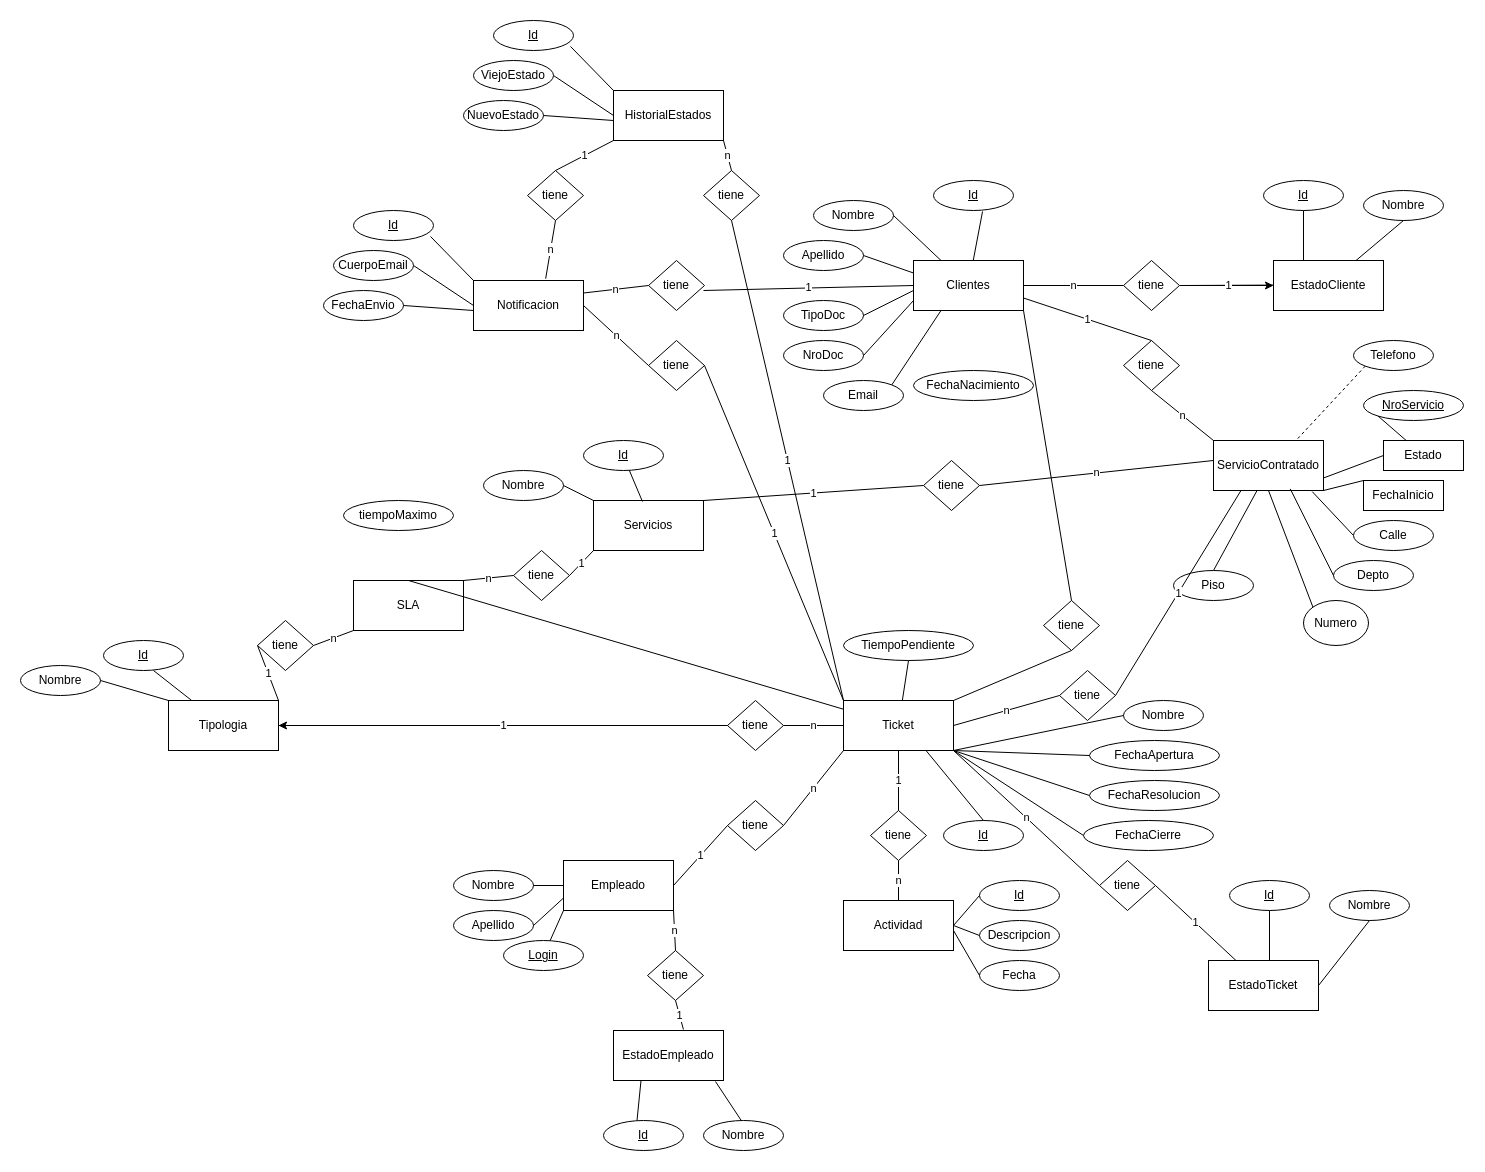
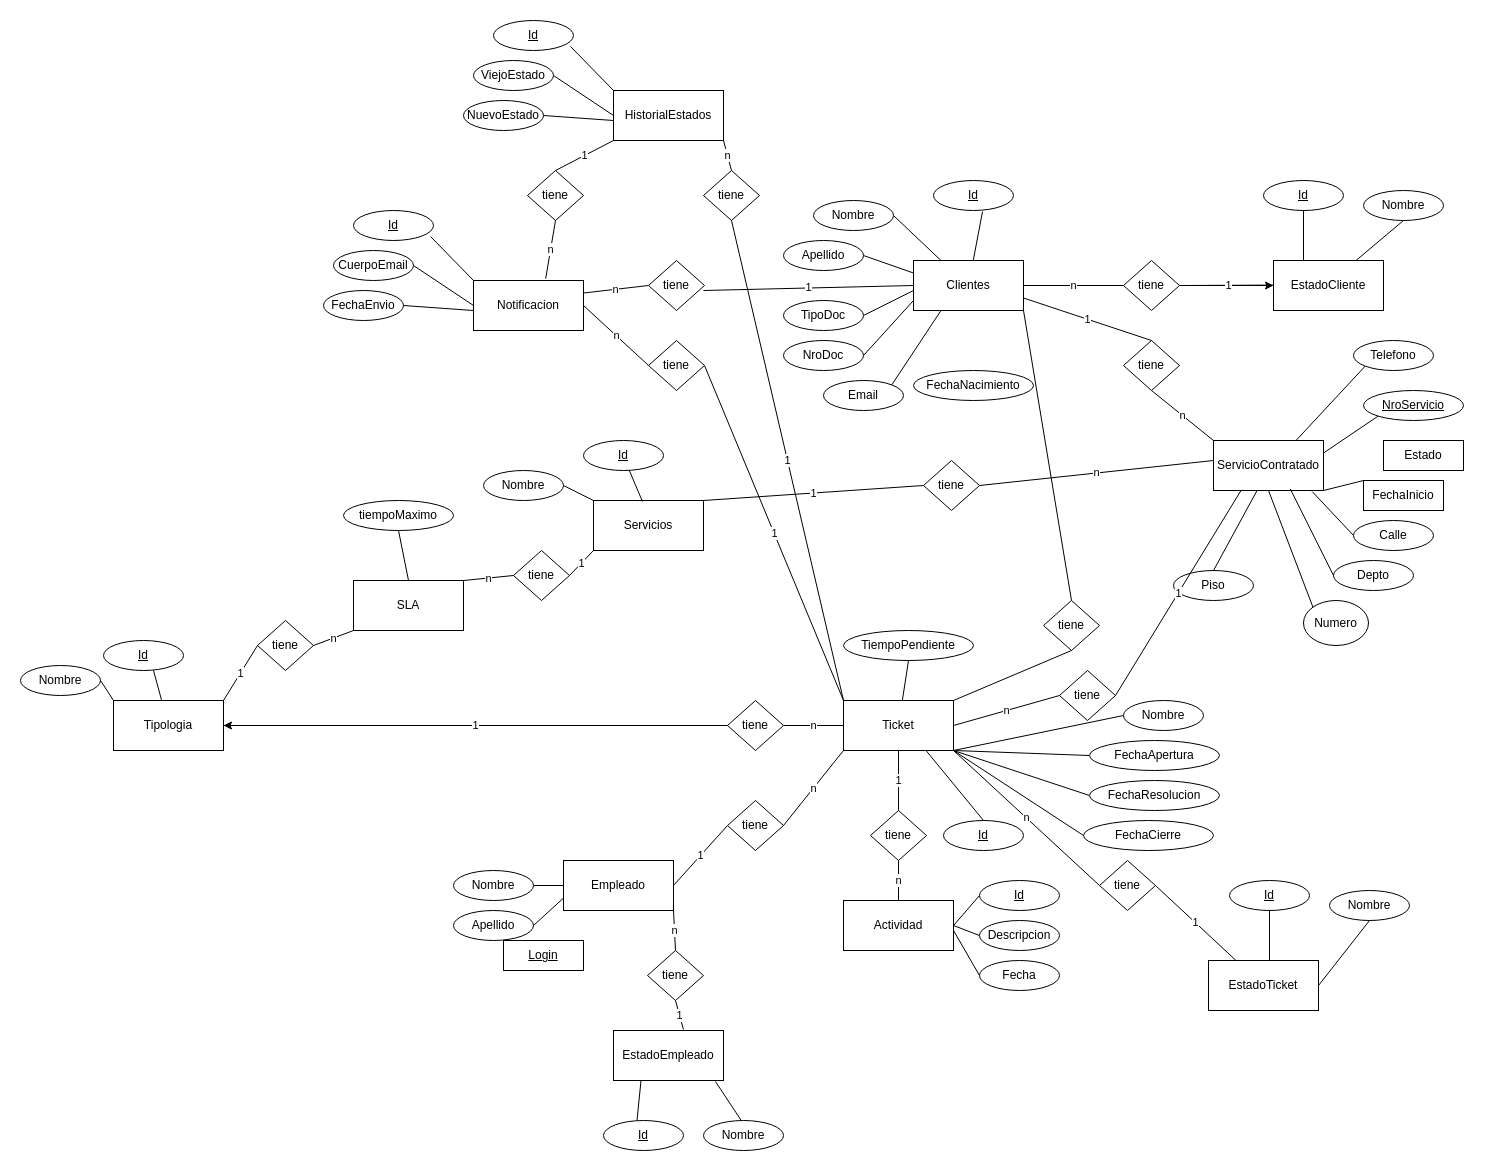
- <mxCell id="75" value="" style="endArrow=none;html=1;rounded=0;exitX=0;exitY=1;exitDx=0;exitDy=0;entryX=0.75;entryY=0;entryDx=0;entryDy=0;dashed=1;" edge="1" parent="1" source="21" target="20"><mxGeometry width="50" height="50" relative="1" as="geometry"><mxPoint x="1453" y="665" as="sourcePoint" /><mxPoint x="1423" y="673" as="targetPoint" /></mxGeometry></mxCell>
+ <mxCell id="75" value="" style="endArrow=none;html=1;rounded=0;exitX=0;exitY=1;exitDx=0;exitDy=0;entryX=0.75;entryY=0;entryDx=0;entryDy=0;" edge="1" parent="1" source="21" target="20"><mxGeometry width="50" height="50" relative="1" as="geometry"><mxPoint x="1453" y="665" as="sourcePoint" /><mxPoint x="1423" y="673" as="targetPoint" /></mxGeometry></mxCell>
- <mxCell id="73" value="" style="endArrow=none;html=1;rounded=0;exitX=0;exitY=1;exitDx=0;exitDy=0;" edge="1" parent="1" source="22" target="27"><mxGeometry width="50" height="50" relative="1" as="geometry"><mxPoint x="1443" y="655" as="sourcePoint" /><mxPoint x="1413" y="663" as="targetPoint" /></mxGeometry></mxCell>
+ <mxCell id="73" value="" style="endArrow=none;html=1;rounded=0;exitX=0;exitY=1;exitDx=0;exitDy=0;entryX=1;entryY=0.25;entryDx=0;entryDy=0;" edge="1" parent="1" source="22" target="20"><mxGeometry width="50" height="50" relative="1" as="geometry"><mxPoint x="1443" y="655" as="sourcePoint" /><mxPoint x="1413" y="663" as="targetPoint" /></mxGeometry></mxCell>
- <mxCell id="71" value="" style="endArrow=none;html=1;rounded=0;exitX=0;exitY=0.5;exitDx=0;exitDy=0;entryX=1;entryY=0.75;entryDx=0;entryDy=0;" edge="1" parent="1" source="27" target="20"><mxGeometry width="50" height="50" relative="1" as="geometry"><mxPoint x="1433" y="645" as="sourcePoint" /><mxPoint x="1403" y="653" as="targetPoint" /></mxGeometry></mxCell>
- <mxCell id="103" value="" style="endArrow=none;html=1;rounded=0;exitX=0.5;exitY=0;exitDx=0;exitDy=0;" edge="1" parent="1" source="101" target="34"><mxGeometry width="50" height="50" relative="1" as="geometry"><mxPoint x="363" y="590" as="sourcePoint" /><mxPoint x="383" y="530" as="targetPoint" /></mxGeometry></mxCell>
+ <mxCell id="103" value="" style="endArrow=none;html=1;rounded=0;exitX=0.5;exitY=0;exitDx=0;exitDy=0;entryX=0.5;entryY=1;entryDx=0;entryDy=0;" edge="1" parent="1" source="101" target="102"><mxGeometry width="50" height="50" relative="1" as="geometry"><mxPoint x="363" y="590" as="sourcePoint" /><mxPoint x="383" y="530" as="targetPoint" /></mxGeometry></mxCell>
- <mxCell id="43" value="Tipologia" style="rounded=0;whiteSpace=wrap;html=1;" vertex="1" parent="1"><mxGeometry x="168" y="700" width="110" height="50" as="geometry" /></mxCell>
+ <mxCell id="43" value="Tipologia" style="rounded=0;whiteSpace=wrap;html=1;" vertex="1" parent="1"><mxGeometry x="113" y="700" width="110" height="50" as="geometry" /></mxCell>
- <mxCell id="70" value="" style="endArrow=none;html=1;rounded=0;entryX=0;entryY=1;entryDx=0;entryDy=0;" edge="1" parent="1" source="56" target="53"><mxGeometry width="50" height="50" relative="1" as="geometry"><mxPoint x="993" y="1110" as="sourcePoint" /><mxPoint x="1043" y="1060" as="targetPoint" /></mxGeometry></mxCell>
- <mxCell id="56" value="Login" style="ellipse;whiteSpace=wrap;html=1;fontStyle=4" vertex="1" parent="1"><mxGeometry x="503" y="940" width="80" height="30" as="geometry" /></mxCell>
+ <mxCell id="56" value="Login" style="whiteSpace=wrap;html=1;fontStyle=4;rounded=0;" vertex="1" parent="1"><mxGeometry x="503" y="940" width="80" height="30" as="geometry" /></mxCell>
